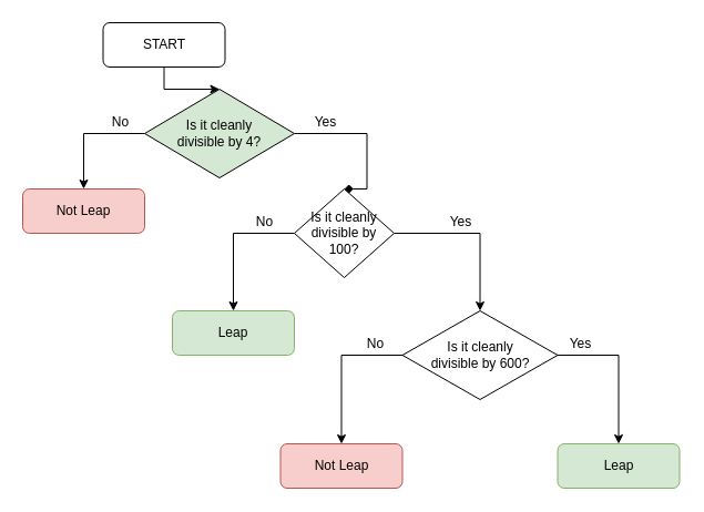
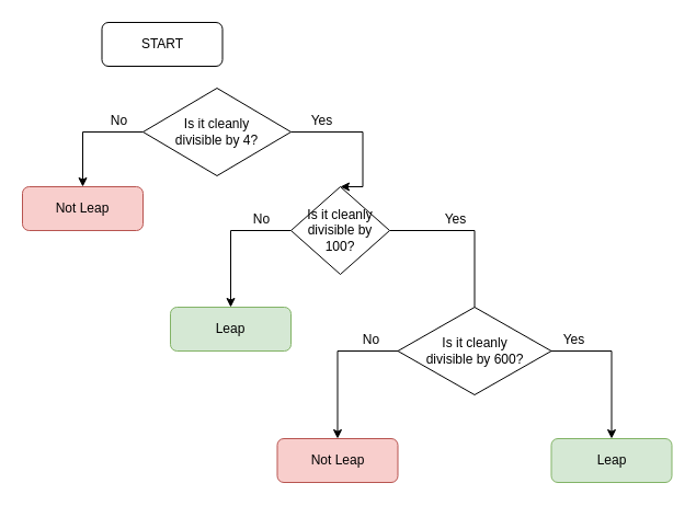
- <mxCell id="2" style="edgeStyle=orthogonalEdgeStyle;rounded=0;orthogonalLoop=1;jettySize=auto;html=1;entryX=0.5;entryY=0;entryDx=0;entryDy=0;" parent="1" source="3" target="6" edge="1"><mxGeometry relative="1" as="geometry" /></mxCell>
- <mxCell id="6" value="Is it cleanly &lt;br&gt;divisible by 4?" style="rhombus;whiteSpace=wrap;html=1;fillColor=#d5e8d4;" parent="1" vertex="1"><mxGeometry x="130" y="80" width="135" height="80" as="geometry" /></mxCell>
+ <mxCell id="6" value="Is it cleanly &lt;br&gt;divisible by 4?" style="rhombus;whiteSpace=wrap;html=1;" parent="1" vertex="1"><mxGeometry x="130" y="80" width="135" height="80" as="geometry" /></mxCell>
- <mxCell id="5" style="edgeStyle=orthogonalEdgeStyle;rounded=0;orthogonalLoop=1;jettySize=auto;html=1;entryX=0.5;entryY=0;entryDx=0;entryDy=0;endArrow=diamond;" parent="1" source="6" target="12" edge="1"><mxGeometry relative="1" as="geometry"><mxPoint x="320.5" y="170" as="targetPoint" /><Array as="points"><mxPoint x="330.5" y="120" /></Array></mxGeometry></mxCell>
+ <mxCell id="5" style="edgeStyle=orthogonalEdgeStyle;rounded=0;orthogonalLoop=1;jettySize=auto;html=1;entryX=0.5;entryY=0;entryDx=0;entryDy=0;" parent="1" source="6" target="12" edge="1"><mxGeometry relative="1" as="geometry"><mxPoint x="320.5" y="170" as="targetPoint" /><Array as="points"><mxPoint x="330.5" y="120" /></Array></mxGeometry></mxCell>
- <mxCell id="11" style="edgeStyle=orthogonalEdgeStyle;rounded=0;orthogonalLoop=1;jettySize=auto;html=1;exitX=1;exitY=0.5;exitDx=0;exitDy=0;entryX=0.5;entryY=0;entryDx=0;entryDy=0;" parent="1" source="12" target="16" edge="1"><mxGeometry relative="1" as="geometry" /></mxCell>
+ <mxCell id="11" style="edgeStyle=orthogonalEdgeStyle;rounded=0;orthogonalLoop=1;jettySize=auto;html=1;exitX=1;exitY=0.5;exitDx=0;exitDy=0;entryX=0.5;entryY=0;entryDx=0;entryDy=0;endArrow=none;" parent="1" source="12" target="16" edge="1"><mxGeometry relative="1" as="geometry" /></mxCell>
